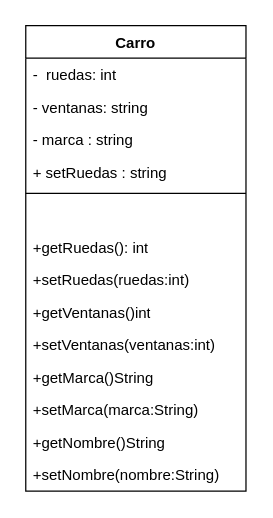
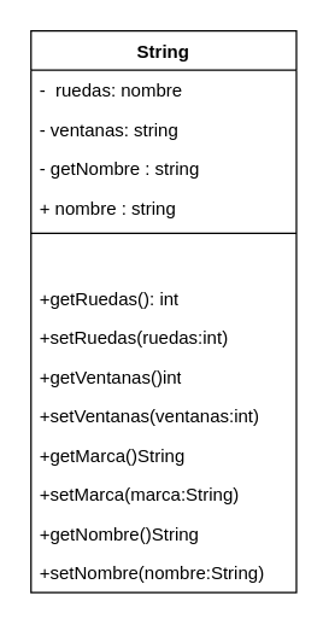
- <mxCell id="2" value="Carro" style="swimlane;fontStyle=1;align=center;verticalAlign=top;childLayout=stackLayout;horizontal=1;startSize=26;horizontalStack=0;resizeParent=1;resizeParentMax=0;resizeLast=0;collapsible=1;marginBottom=0;whiteSpace=wrap;html=1;" parent="1" vertex="1"><mxGeometry x="20" y="20" width="176" height="372" as="geometry"><mxRectangle x="330" y="220" width="70" height="30" as="alternateBounds" /></mxGeometry></mxCell>
+ <mxCell id="2" value="String" style="swimlane;fontStyle=1;align=center;verticalAlign=top;childLayout=stackLayout;horizontal=1;startSize=26;horizontalStack=0;resizeParent=1;resizeParentMax=0;resizeLast=0;collapsible=1;marginBottom=0;whiteSpace=wrap;html=1;" parent="1" vertex="1"><mxGeometry x="20" y="20" width="176" height="372" as="geometry"><mxRectangle x="330" y="220" width="70" height="30" as="alternateBounds" /></mxGeometry></mxCell>
- <mxCell id="3" value="-&amp;nbsp; ruedas: int" style="text;strokeColor=none;fillColor=none;align=left;verticalAlign=top;spacingLeft=4;spacingRight=4;overflow=hidden;rotatable=0;points=[[0,0.5],[1,0.5]];portConstraint=eastwest;whiteSpace=wrap;html=1;" vertex="1" parent="2"><mxGeometry y="26" width="176" height="26" as="geometry" /></mxCell>
+ <mxCell id="3" value="-&amp;nbsp; ruedas: nombre" style="text;strokeColor=none;fillColor=none;align=left;verticalAlign=top;spacingLeft=4;spacingRight=4;overflow=hidden;rotatable=0;points=[[0,0.5],[1,0.5]];portConstraint=eastwest;whiteSpace=wrap;html=1;" vertex="1" parent="2"><mxGeometry y="26" width="176" height="26" as="geometry" /></mxCell>
- <mxCell id="5" value="- marca : string" style="text;strokeColor=none;fillColor=none;align=left;verticalAlign=top;spacingLeft=4;spacingRight=4;overflow=hidden;rotatable=0;points=[[0,0.5],[1,0.5]];portConstraint=eastwest;whiteSpace=wrap;html=1;" vertex="1" parent="2"><mxGeometry y="78" width="176" height="26" as="geometry" /></mxCell>
+ <mxCell id="5" value="- getNombre : string" style="text;strokeColor=none;fillColor=none;align=left;verticalAlign=top;spacingLeft=4;spacingRight=4;overflow=hidden;rotatable=0;points=[[0,0.5],[1,0.5]];portConstraint=eastwest;whiteSpace=wrap;html=1;" vertex="1" parent="2"><mxGeometry y="78" width="176" height="26" as="geometry" /></mxCell>
- <mxCell id="6" value="+ setRuedas : string" style="text;strokeColor=none;fillColor=none;align=left;verticalAlign=top;spacingLeft=4;spacingRight=4;overflow=hidden;rotatable=0;points=[[0,0.5],[1,0.5]];portConstraint=eastwest;whiteSpace=wrap;html=1;" parent="2" vertex="1"><mxGeometry y="104" width="176" height="26" as="geometry" /></mxCell>
+ <mxCell id="6" value="+ nombre : string" style="text;strokeColor=none;fillColor=none;align=left;verticalAlign=top;spacingLeft=4;spacingRight=4;overflow=hidden;rotatable=0;points=[[0,0.5],[1,0.5]];portConstraint=eastwest;whiteSpace=wrap;html=1;" parent="2" vertex="1"><mxGeometry y="104" width="176" height="26" as="geometry" /></mxCell>
